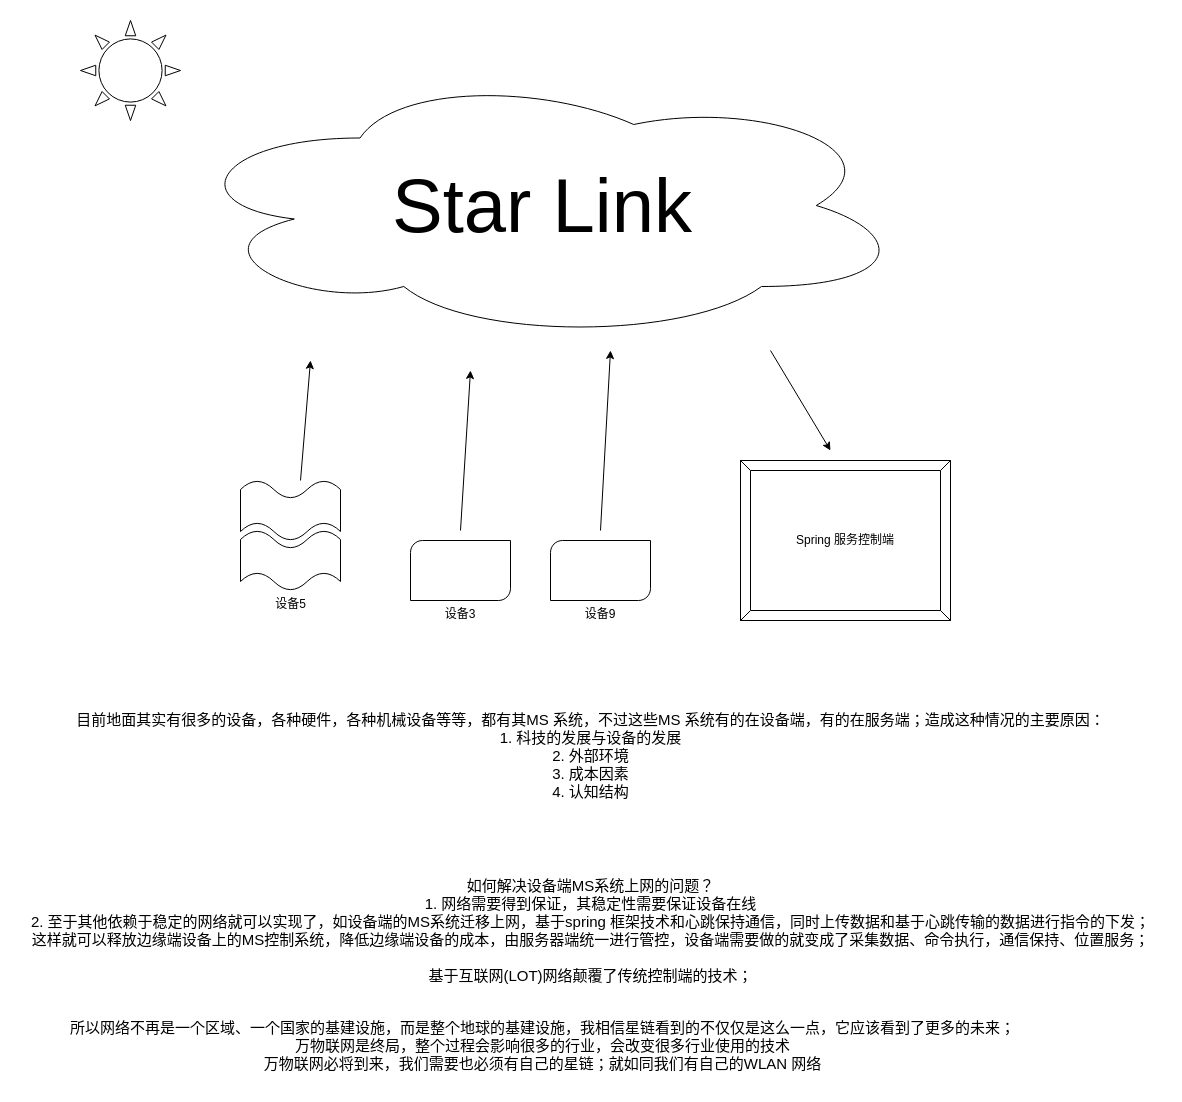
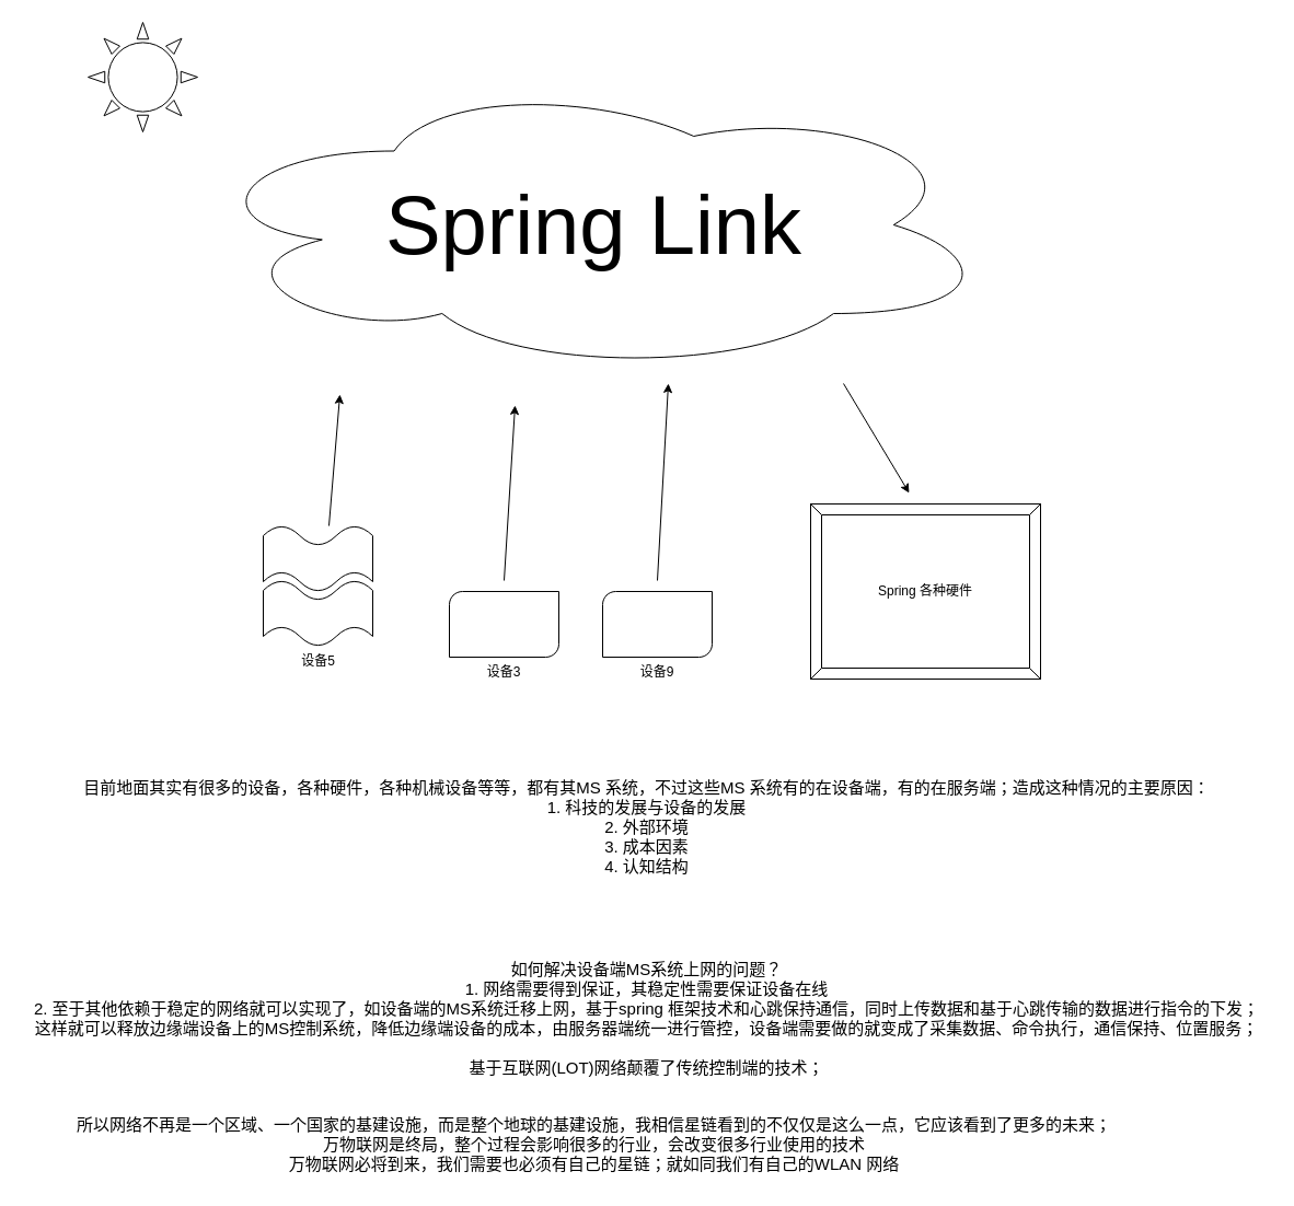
- <mxCell id="2" value="&lt;font style=&quot;font-size: 76px;&quot;&gt;Star Link&lt;/font&gt;" style="ellipse;shape=cloud;whiteSpace=wrap;html=1;" vertex="1" parent="1"><mxGeometry x="177" y="70" width="730" height="270" as="geometry" /></mxCell>
+ <mxCell id="2" value="&lt;font style=&quot;font-size: 76px;&quot;&gt;Spring Link&lt;/font&gt;" style="ellipse;shape=cloud;whiteSpace=wrap;html=1;" vertex="1" parent="1"><mxGeometry x="177" y="70" width="730" height="270" as="geometry" /></mxCell>
- <mxCell id="8" value="Spring 服务控制端" style="labelPosition=center;verticalLabelPosition=middle;align=center;html=1;shape=mxgraph.basic.button;dx=10;whiteSpace=wrap;" vertex="1" parent="1"><mxGeometry x="740" y="460" width="210" height="160" as="geometry" /></mxCell>
+ <mxCell id="8" value="Spring 各种硬件" style="labelPosition=center;verticalLabelPosition=middle;align=center;html=1;shape=mxgraph.basic.button;dx=10;whiteSpace=wrap;" vertex="1" parent="1"><mxGeometry x="740" y="460" width="210" height="160" as="geometry" /></mxCell>
